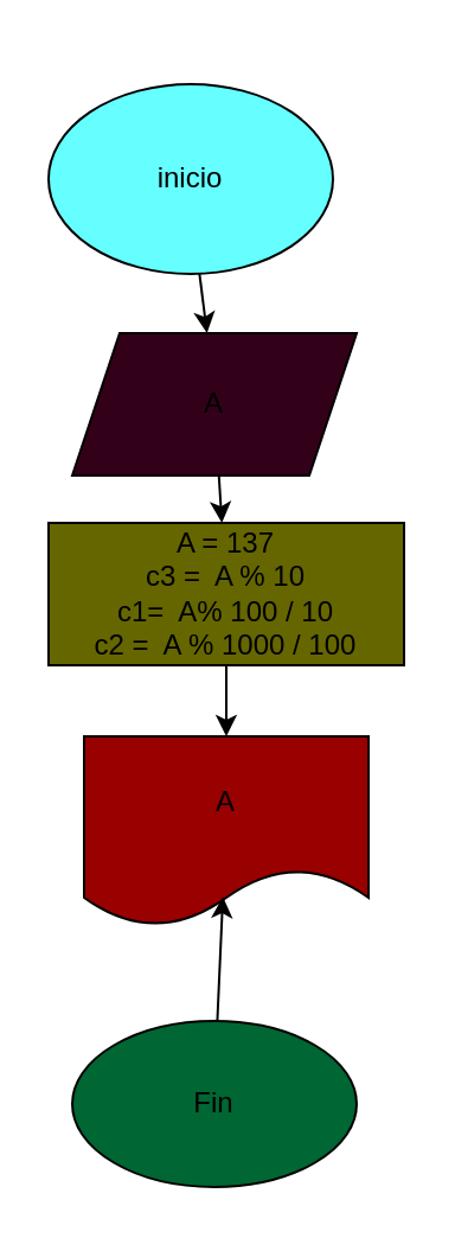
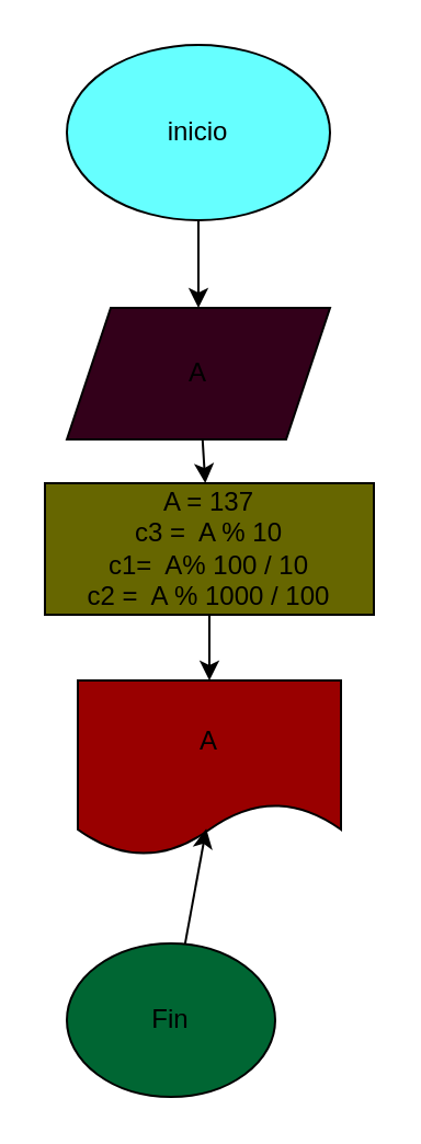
- <mxCell id="3" value="inicio" style="ellipse;whiteSpace=wrap;html=1;fillColor=#66FFFF;" parent="1" vertex="1"><mxGeometry x="20" y="35" width="120" height="80" as="geometry" /></mxCell>
+ <mxCell id="3" value="inicio" style="ellipse;whiteSpace=wrap;html=1;fillColor=#66FFFF;" parent="1" vertex="1"><mxGeometry x="30" y="20" width="120" height="80" as="geometry" /></mxCell>
- <mxCell id="10" value="Fin" style="ellipse;whiteSpace=wrap;html=1;fillColor=#006633;" parent="1" vertex="1"><mxGeometry x="30" y="430" width="120" height="70" as="geometry" /></mxCell>
+ <mxCell id="10" value="Fin" style="ellipse;whiteSpace=wrap;html=1;fillColor=#006633;" parent="1" vertex="1"><mxGeometry x="30" y="430" width="95" height="70" as="geometry" /></mxCell>
